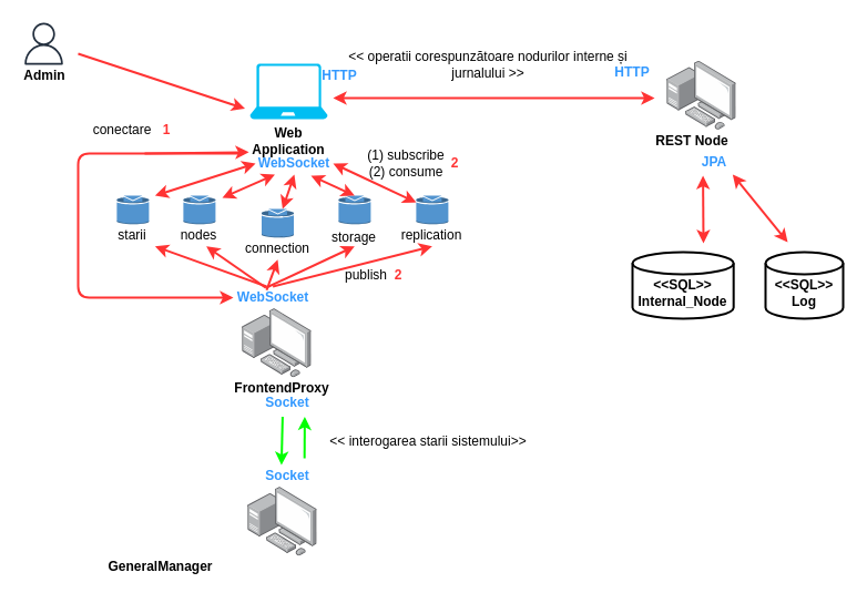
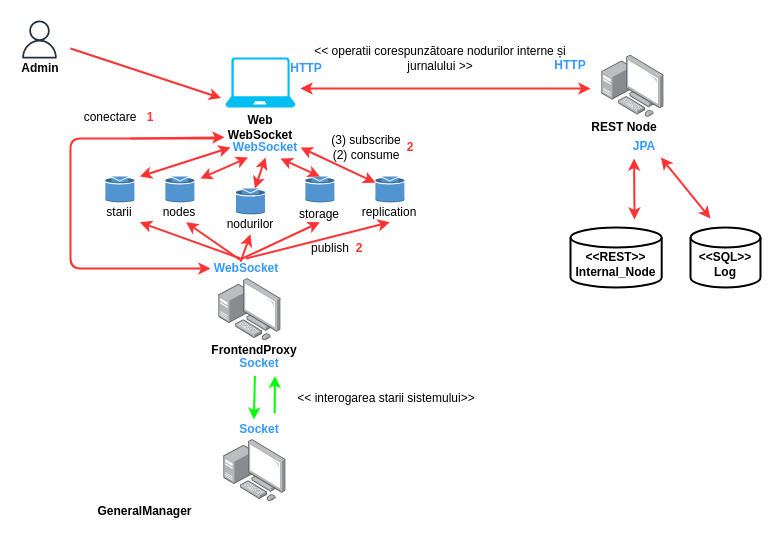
- <mxCell id="3" value="&lt;b&gt;Web Application&lt;br&gt;&lt;/b&gt;" style="text;html=1;strokeColor=none;fillColor=none;align=center;verticalAlign=middle;whiteSpace=wrap;rounded=0;" parent="1" vertex="1"><mxGeometry x="220" y="117" width="80" height="20" as="geometry" /></mxCell>
+ <mxCell id="3" value="&lt;b&gt;Web WebSocket&lt;br&gt;&lt;/b&gt;" style="text;html=1;strokeColor=none;fillColor=none;align=center;verticalAlign=middle;whiteSpace=wrap;rounded=0;" parent="1" vertex="1"><mxGeometry x="220" y="117" width="80" height="20" as="geometry" /></mxCell>
- <mxCell id="60" value="(1) subscribe (2) consume" style="text;html=1;strokeColor=none;fillColor=none;align=center;verticalAlign=middle;whiteSpace=wrap;rounded=0;" vertex="1" parent="1"><mxGeometry x="326.2" y="137" width="80" height="20" as="geometry" /></mxCell>
+ <mxCell id="60" value="(3) subscribe (2) consume" style="text;html=1;strokeColor=none;fillColor=none;align=center;verticalAlign=middle;whiteSpace=wrap;rounded=0;" vertex="1" parent="1"><mxGeometry x="326.2" y="137" width="80" height="20" as="geometry" /></mxCell>
- <mxCell id="46" value="connection" style="text;html=1;strokeColor=none;fillColor=none;align=center;verticalAlign=middle;whiteSpace=wrap;rounded=0;" vertex="1" parent="44"><mxGeometry y="25.8" width="40" height="20" as="geometry" /></mxCell>
+ <mxCell id="46" value="nodurilor" style="text;html=1;strokeColor=none;fillColor=none;align=center;verticalAlign=middle;whiteSpace=wrap;rounded=0;" vertex="1" parent="44"><mxGeometry y="25.8" width="40" height="20" as="geometry" /></mxCell>
- <mxCell id="6" value="&lt;b&gt;&lt;br&gt;&amp;lt;&amp;lt;SQL&amp;gt;&amp;gt;&lt;br&gt;Internal_Node&lt;br&gt;&lt;/b&gt;" style="strokeWidth=2;html=1;shape=mxgraph.flowchart.database;whiteSpace=wrap;" parent="1" vertex="1"><mxGeometry x="570" y="227" width="91.2" height="60" as="geometry" /></mxCell>
+ <mxCell id="6" value="&lt;b&gt;&lt;br&gt;&amp;lt;&amp;lt;REST&amp;gt;&amp;gt;&lt;br&gt;Internal_Node&lt;br&gt;&lt;/b&gt;" style="strokeWidth=2;html=1;shape=mxgraph.flowchart.database;whiteSpace=wrap;" parent="1" vertex="1"><mxGeometry x="570" y="227" width="91.2" height="60" as="geometry" /></mxCell>
